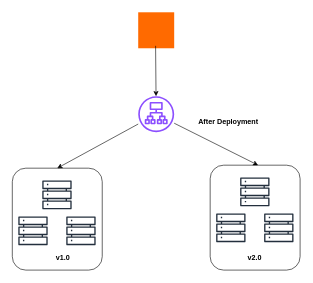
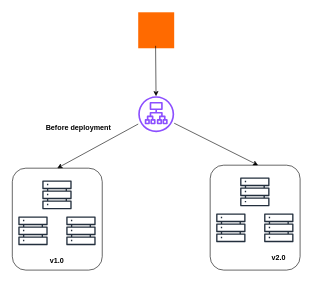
- <mxCell id="13" value="&lt;b&gt;&lt;font style=&quot;color: light-dark(rgb(0, 0, 0), rgb(255, 128, 0));&quot;&gt;After Deployment&lt;/font&gt;&lt;/b&gt;" style="text;html=1;align=center;verticalAlign=middle;resizable=0;points=[];autosize=1;strokeColor=none;fillColor=none;" vertex="1" parent="1"><mxGeometry x="320" y="188" width="120" height="30" as="geometry" /></mxCell>
+ <mxCell id="12" value="&lt;b&gt;&lt;font style=&quot;color: light-dark(rgb(0, 0, 0), rgb(255, 128, 0));&quot;&gt;Before deployment&lt;/font&gt;&lt;/b&gt;" style="text;html=1;align=center;verticalAlign=middle;resizable=0;points=[];autosize=1;strokeColor=none;fillColor=none;" vertex="1" parent="1"><mxGeometry x="65" y="198" width="130" height="30" as="geometry" /></mxCell>
- <mxCell id="8" value="&lt;b&gt;&lt;font style=&quot;color: light-dark(rgb(0, 0, 0), rgb(255, 128, 0));&quot;&gt;v1.0&lt;/font&gt;&lt;/b&gt;" style="text;html=1;align=center;verticalAlign=middle;resizable=0;points=[];autosize=1;strokeColor=none;fillColor=none;" vertex="1" parent="1"><mxGeometry x="79" y="415" width="50" height="30" as="geometry" /></mxCell>
+ <mxCell id="8" value="&lt;b&gt;&lt;font style=&quot;color: light-dark(rgb(0, 0, 0), rgb(255, 128, 0));&quot;&gt;v1.0&lt;/font&gt;&lt;/b&gt;" style="text;html=1;align=center;verticalAlign=middle;resizable=0;points=[];autosize=1;strokeColor=none;fillColor=none;" vertex="1" parent="1"><mxGeometry x="69" y="420" width="50" height="30" as="geometry" /></mxCell>
- <mxCell id="18" value="&lt;b&gt;&lt;font style=&quot;color: light-dark(rgb(0, 0, 0), rgb(255, 128, 0));&quot;&gt;v2.0&lt;/font&gt;&lt;/b&gt;" style="text;html=1;align=center;verticalAlign=middle;resizable=0;points=[];autosize=1;strokeColor=none;fillColor=none;" vertex="1" parent="1"><mxGeometry x="399" y="415" width="50" height="30" as="geometry" /></mxCell>
+ <mxCell id="18" value="&lt;b&gt;&lt;font style=&quot;color: light-dark(rgb(0, 0, 0), rgb(255, 128, 0));&quot;&gt;v2.0&lt;/font&gt;&lt;/b&gt;" style="text;html=1;align=center;verticalAlign=middle;resizable=0;points=[];autosize=1;strokeColor=none;fillColor=none;" vertex="1" parent="1"><mxGeometry x="439" y="415" width="50" height="30" as="geometry" /></mxCell>
